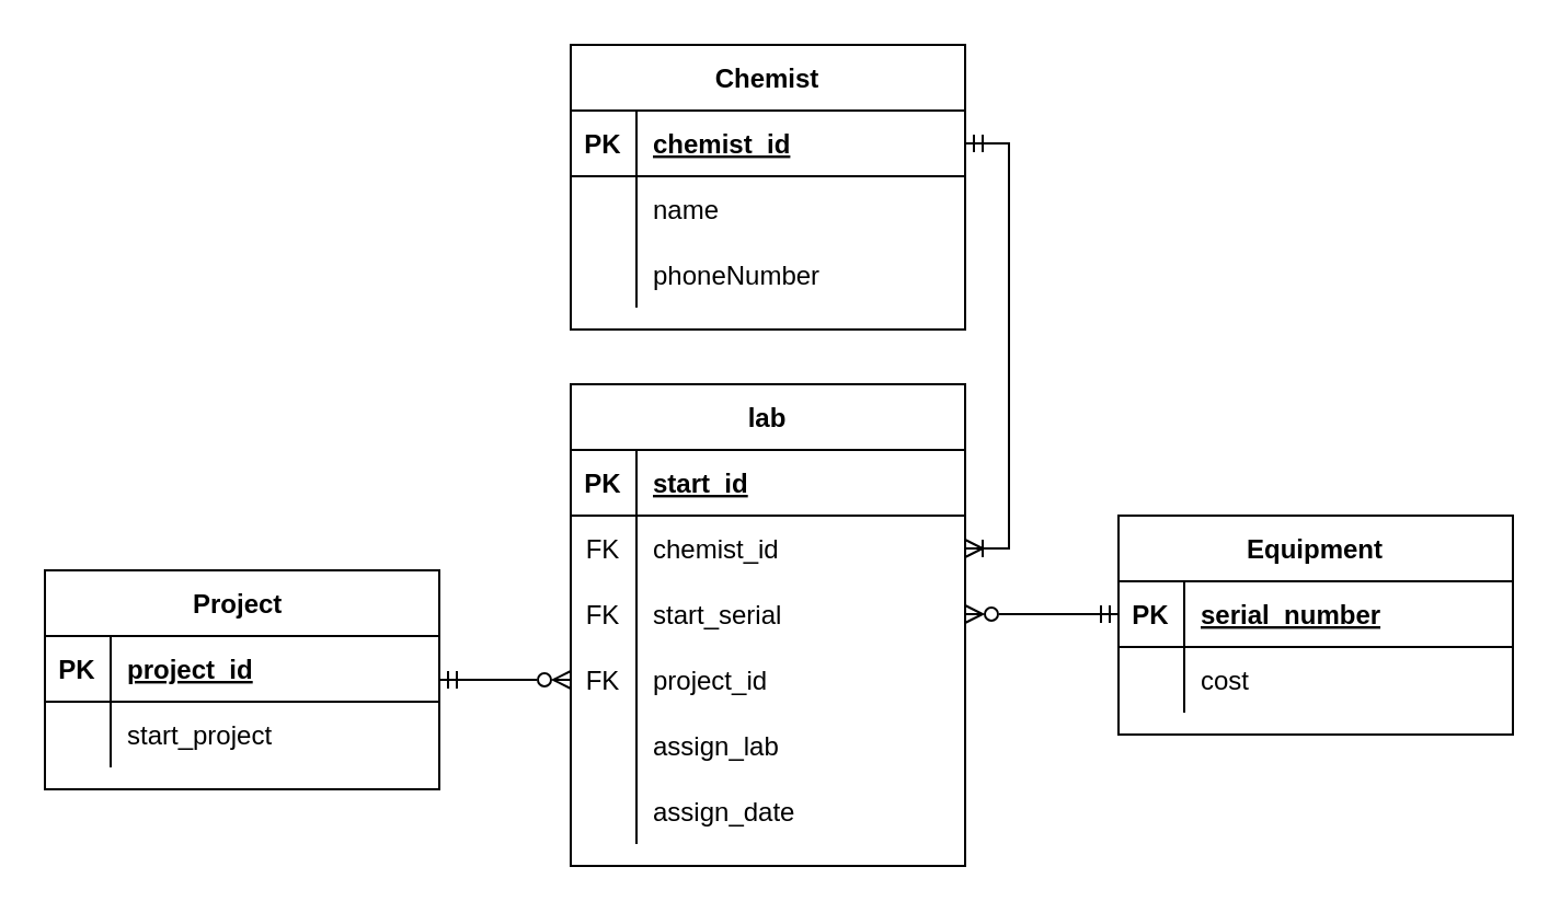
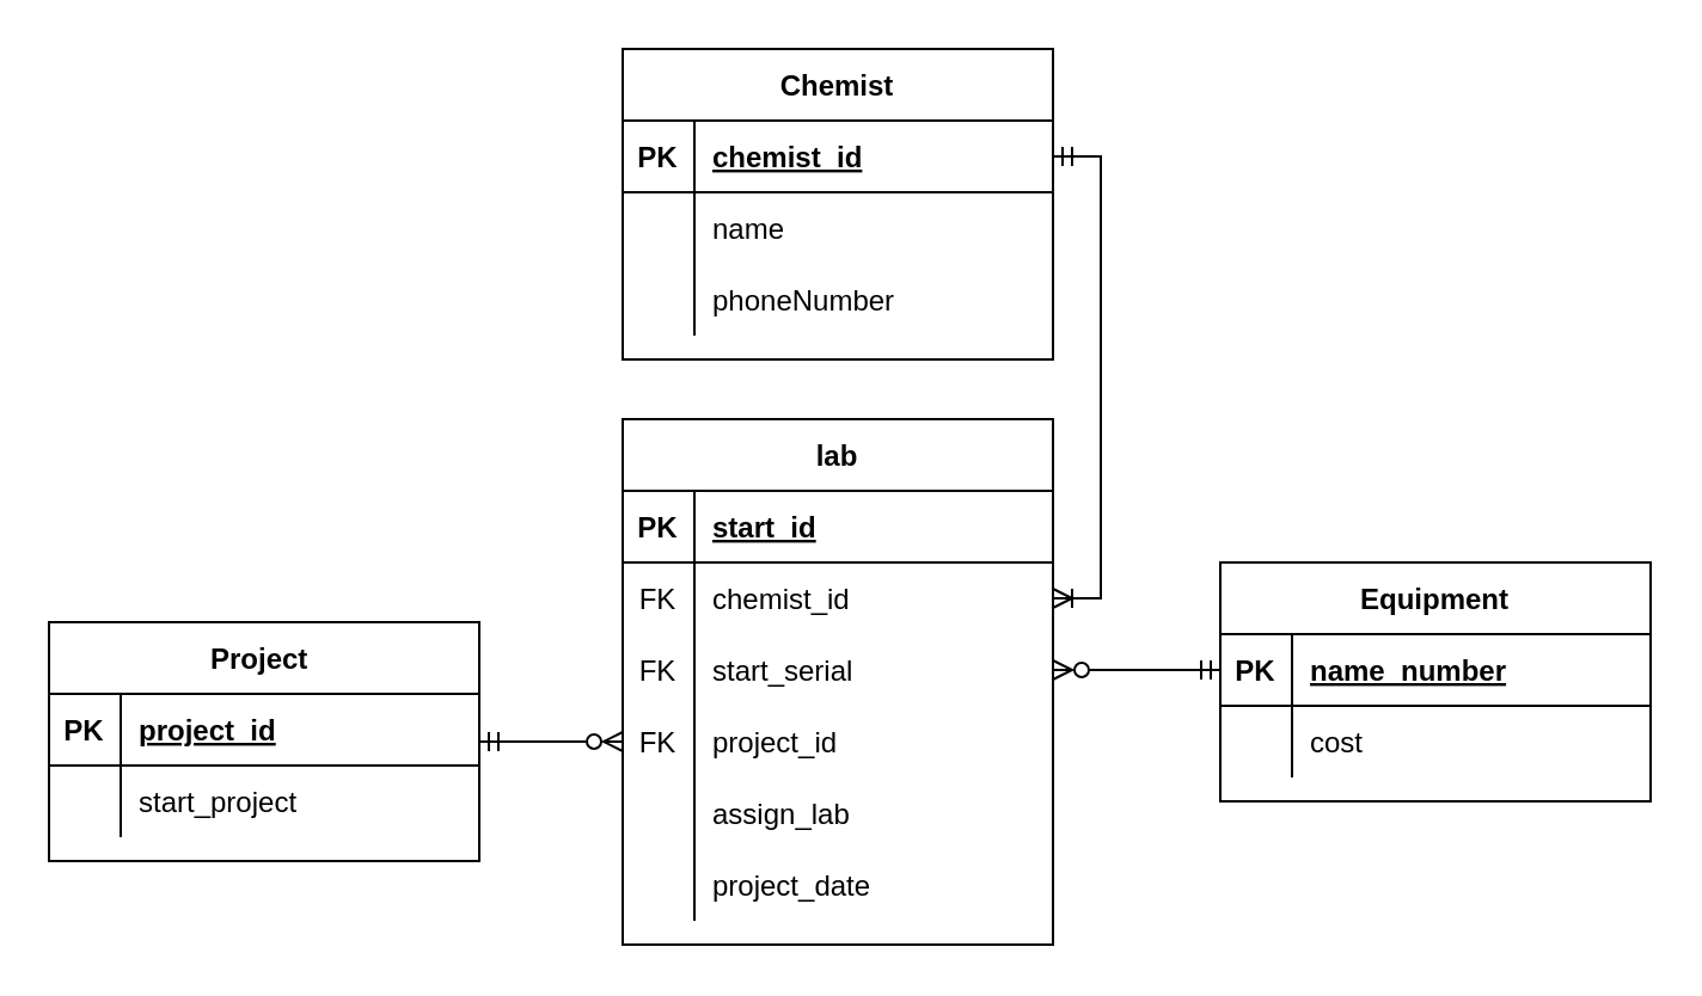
- <mxCell id="23" value="serial_number" style="shape=partialRectangle;connectable=0;fillColor=none;top=0;left=0;bottom=0;right=0;align=left;spacingLeft=6;fontStyle=5;overflow=hidden;" vertex="1" parent="21"><mxGeometry x="30" width="150" height="30" as="geometry"><mxRectangle width="150" height="30" as="alternateBounds" /></mxGeometry></mxCell>
+ <mxCell id="23" value="name_number" style="shape=partialRectangle;connectable=0;fillColor=none;top=0;left=0;bottom=0;right=0;align=left;spacingLeft=6;fontStyle=5;overflow=hidden;" vertex="1" parent="21"><mxGeometry x="30" width="150" height="30" as="geometry"><mxRectangle width="150" height="30" as="alternateBounds" /></mxGeometry></mxCell>
- <mxCell id="45" value="assign_date" style="shape=partialRectangle;connectable=0;fillColor=none;top=0;left=0;bottom=0;right=0;align=left;spacingLeft=6;overflow=hidden;" vertex="1" parent="43"><mxGeometry x="30" width="150" height="30" as="geometry"><mxRectangle width="150" height="30" as="alternateBounds" /></mxGeometry></mxCell>
+ <mxCell id="45" value="project_date" style="shape=partialRectangle;connectable=0;fillColor=none;top=0;left=0;bottom=0;right=0;align=left;spacingLeft=6;overflow=hidden;" vertex="1" parent="43"><mxGeometry x="30" width="150" height="30" as="geometry"><mxRectangle width="150" height="30" as="alternateBounds" /></mxGeometry></mxCell>
